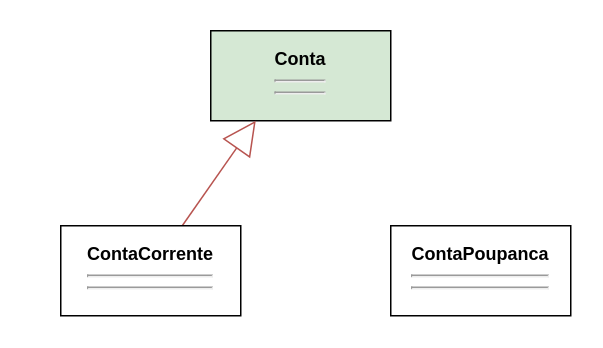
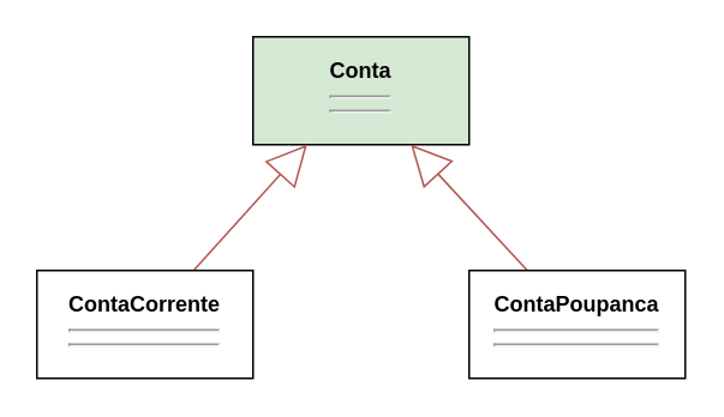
+ <mxCell id="5" style="edgeStyle=none;html=1;strokeWidth=1;endArrow=block;endFill=0;endSize=20;fillColor=#f8cecc;strokeColor=#b85450;" edge="1" parent="1" source="6" target="2"><mxGeometry relative="1" as="geometry" /></mxCell>
- <mxCell id="4" value="&lt;b&gt;ContaCorrente&lt;/b&gt;&lt;hr&gt;&lt;hr&gt;" style="rounded=0;whiteSpace=wrap;html=1;" vertex="1" parent="1"><mxGeometry x="40" y="150" width="120" height="60" as="geometry" /></mxCell>
+ <mxCell id="4" value="&lt;b&gt;ContaCorrente&lt;/b&gt;&lt;hr&gt;&lt;hr&gt;" style="rounded=0;whiteSpace=wrap;html=1;" vertex="1" parent="1"><mxGeometry x="20" y="150" width="120" height="60" as="geometry" /></mxCell>
